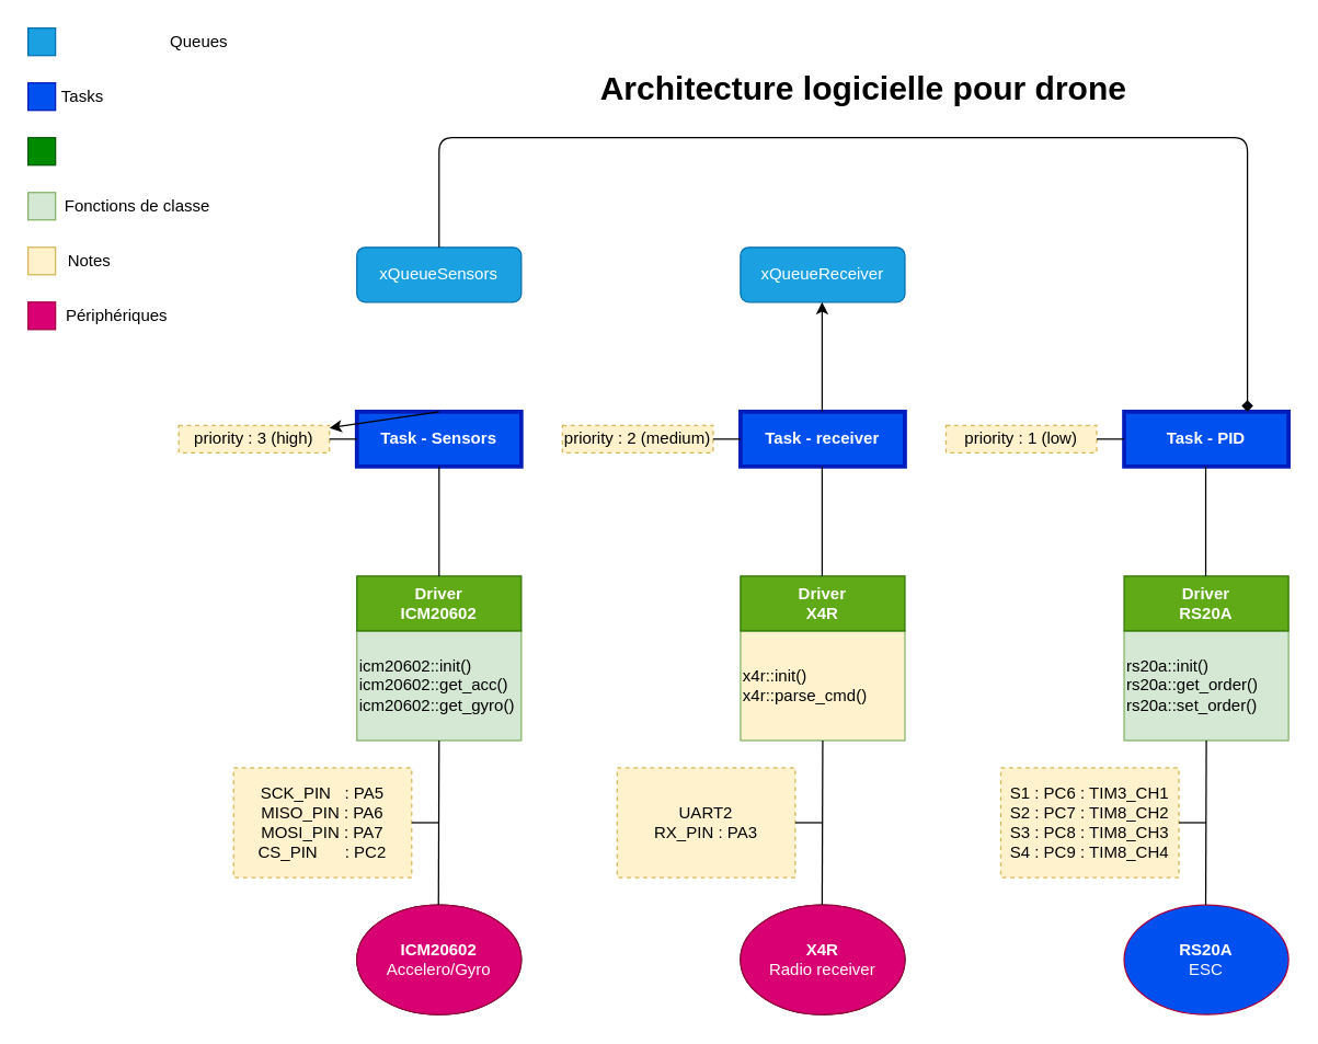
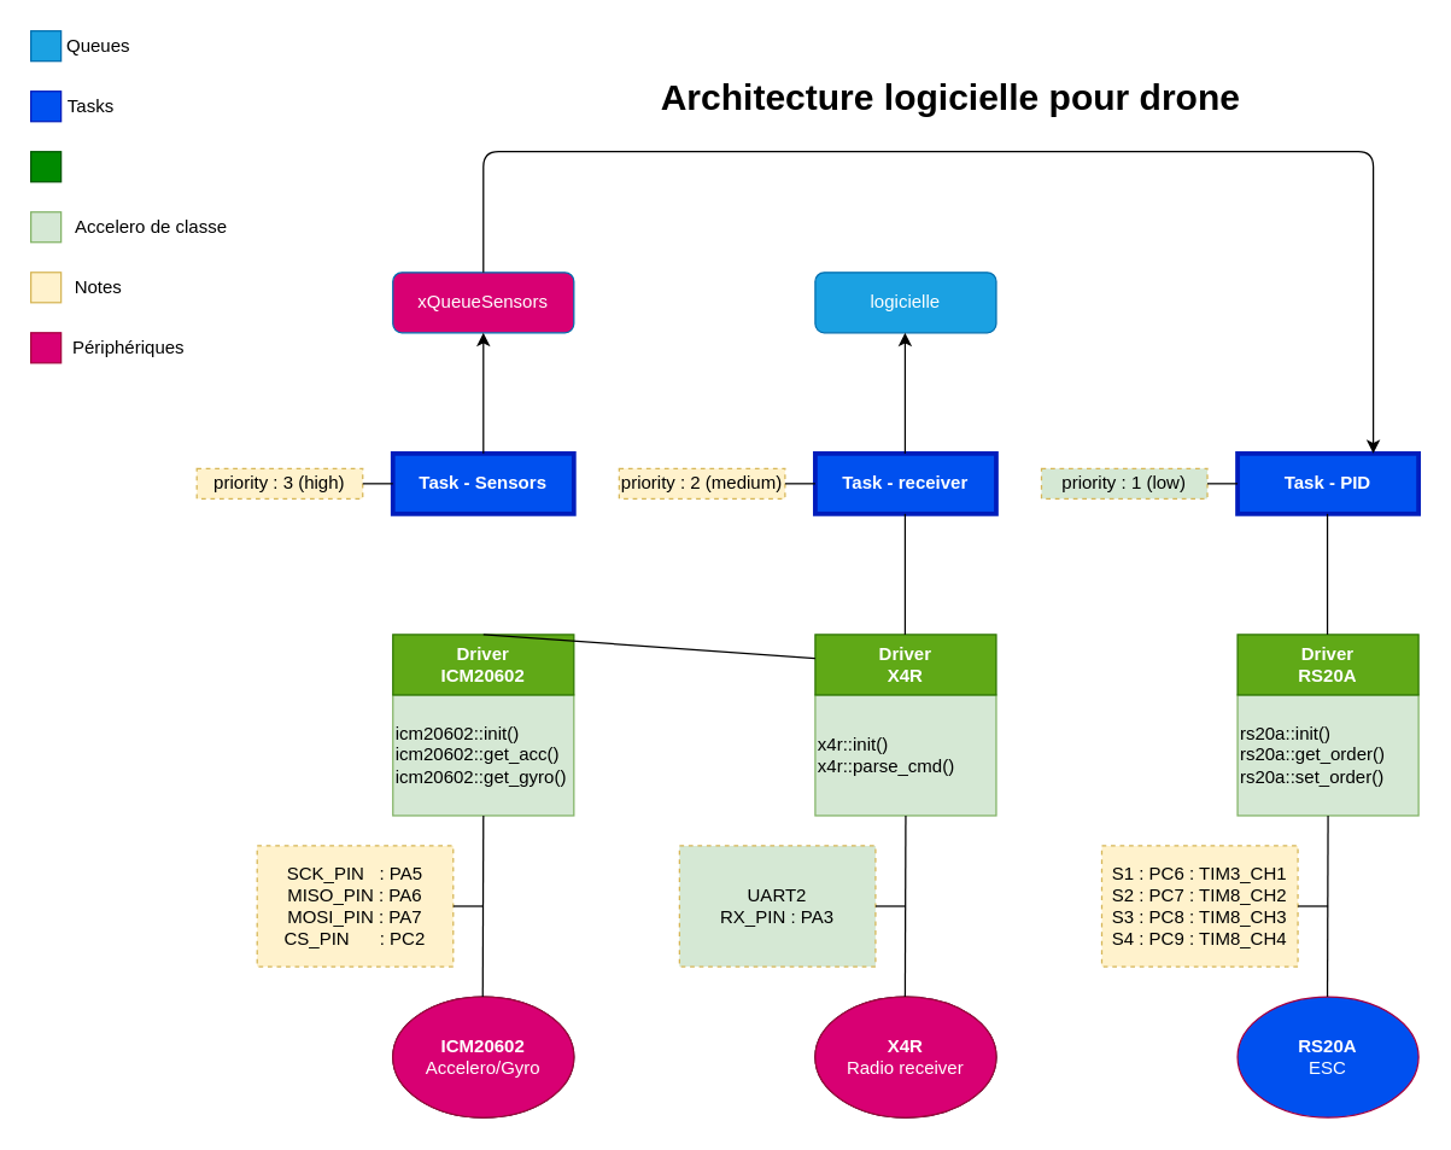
- <mxCell id="34" value="Queues" style="text;html=1;strokeColor=none;fillColor=none;align=center;verticalAlign=middle;whiteSpace=wrap;rounded=0;" vertex="1" parent="1"><mxGeometry x="120" y="20" width="50" height="20" as="geometry" /></mxCell>
+ <mxCell id="34" value="Queues" style="text;html=1;strokeColor=none;fillColor=none;align=center;verticalAlign=middle;whiteSpace=wrap;rounded=0;" vertex="1" parent="1"><mxGeometry x="40" y="20" width="50" height="20" as="geometry" /></mxCell>
- <mxCell id="39" value="Fonctions de classe" style="text;html=1;strokeColor=none;fillColor=none;align=center;verticalAlign=middle;whiteSpace=wrap;rounded=0;" vertex="1" parent="1"><mxGeometry x="40" y="140" width="120" height="20" as="geometry" /></mxCell>
+ <mxCell id="39" value="Accelero de classe" style="text;html=1;strokeColor=none;fillColor=none;align=center;verticalAlign=middle;whiteSpace=wrap;rounded=0;" vertex="1" parent="1"><mxGeometry x="40" y="140" width="120" height="20" as="geometry" /></mxCell>
- <mxCell id="26" value="xQueueSensors" style="rounded=1;whiteSpace=wrap;html=1;strokeWidth=1;fillColor=#1ba1e2;strokeColor=#006EAF;fontColor=#ffffff;" vertex="1" parent="1"><mxGeometry x="260" y="180" width="120" height="40" as="geometry" /></mxCell>
+ <mxCell id="26" value="xQueueSensors" style="rounded=1;whiteSpace=wrap;html=1;strokeWidth=1;fillColor=#d80073;strokeColor=#006EAF;fontColor=#ffffff;" vertex="1" parent="1"><mxGeometry x="260" y="180" width="120" height="40" as="geometry" /></mxCell>
- <mxCell id="27" value="xQueueReceiver" style="rounded=1;whiteSpace=wrap;html=1;strokeWidth=1;fillColor=#1ba1e2;strokeColor=#006EAF;fontColor=#ffffff;" vertex="1" parent="1"><mxGeometry x="540" y="180" width="120" height="40" as="geometry" /></mxCell>
+ <mxCell id="27" value="logicielle" style="rounded=1;whiteSpace=wrap;html=1;strokeWidth=1;fillColor=#1ba1e2;strokeColor=#006EAF;fontColor=#ffffff;" vertex="1" parent="1"><mxGeometry x="540" y="180" width="120" height="40" as="geometry" /></mxCell>
- <mxCell id="30" value="" style="endArrow=diamond;html=1;exitX=0.5;exitY=0;exitDx=0;exitDy=0;entryX=0.75;entryY=0;entryDx=0;entryDy=0;" edge="1" parent="1" source="26" target="19"><mxGeometry width="50" height="50" relative="1" as="geometry"><mxPoint x="340" y="160" as="sourcePoint" /><mxPoint x="390" y="110" as="targetPoint" /><Array as="points"><mxPoint x="320" y="100" /><mxPoint x="910" y="100" /></Array></mxGeometry></mxCell>
+ <mxCell id="30" value="" style="endArrow=classic;html=1;exitX=0.5;exitY=0;exitDx=0;exitDy=0;entryX=0.75;entryY=0;entryDx=0;entryDy=0;" edge="1" parent="1" source="26" target="19"><mxGeometry width="50" height="50" relative="1" as="geometry"><mxPoint x="340" y="160" as="sourcePoint" /><mxPoint x="390" y="110" as="targetPoint" /><Array as="points"><mxPoint x="320" y="100" /><mxPoint x="910" y="100" /></Array></mxGeometry></mxCell>
- <mxCell id="28" value="" style="endArrow=classic;html=1;exitX=0.5;exitY=0;exitDx=0;exitDy=0;" edge="1" parent="1" source="17" target="20"><mxGeometry width="50" height="50" relative="1" as="geometry"><mxPoint x="410" y="280" as="sourcePoint" /><mxPoint x="460" y="230" as="targetPoint" /></mxGeometry></mxCell>
+ <mxCell id="28" value="" style="endArrow=classic;html=1;entryX=0.5;entryY=1;entryDx=0;entryDy=0;exitX=0.5;exitY=0;exitDx=0;exitDy=0;" edge="1" parent="1" source="17" target="26"><mxGeometry width="50" height="50" relative="1" as="geometry"><mxPoint x="410" y="280" as="sourcePoint" /><mxPoint x="460" y="230" as="targetPoint" /></mxGeometry></mxCell>
- <mxCell id="24" value="&lt;div&gt;priority : 1 (low)&lt;/div&gt;" style="rounded=0;whiteSpace=wrap;html=1;align=center;dashed=1;fillColor=#fff2cc;strokeColor=#d6b656;" vertex="1" parent="1"><mxGeometry x="690" y="310" width="110" height="20" as="geometry" /></mxCell>
+ <mxCell id="24" value="&lt;div&gt;priority : 1 (low)&lt;/div&gt;" style="rounded=0;whiteSpace=wrap;html=1;align=center;dashed=1;fillColor=#d5e8d4;strokeColor=#d6b656;" vertex="1" parent="1"><mxGeometry x="690" y="310" width="110" height="20" as="geometry" /></mxCell>
- <mxCell id="45" value="" style="endArrow=none;html=1;strokeColor=#000000;entryX=0.5;entryY=1;entryDx=0;entryDy=0;exitX=0.5;exitY=0;exitDx=0;exitDy=0;" edge="1" parent="1" source="6" target="17"><mxGeometry width="50" height="50" relative="1" as="geometry"><mxPoint x="230" y="400" as="sourcePoint" /><mxPoint x="280" y="350" as="targetPoint" /></mxGeometry></mxCell>
+ <mxCell id="45" value="" style="endArrow=none;html=1;strokeColor=#000000;exitX=0.5;exitY=0;exitDx=0;exitDy=0;" edge="1" parent="1" source="6" target="8"><mxGeometry width="50" height="50" relative="1" as="geometry"><mxPoint x="230" y="400" as="sourcePoint" /><mxPoint x="280" y="350" as="targetPoint" /></mxGeometry></mxCell>
- <mxCell id="7" value="x4r::init()&lt;br&gt;x4r::parse_cmd()" style="rounded=0;whiteSpace=wrap;html=1;align=left;fillColor=#fff2cc;strokeColor=#82b366;" parent="1" vertex="1"><mxGeometry x="540" y="460" width="120" height="80" as="geometry" /></mxCell>
+ <mxCell id="7" value="x4r::init()&lt;br&gt;x4r::parse_cmd()" style="rounded=0;whiteSpace=wrap;html=1;align=left;fillColor=#d5e8d4;strokeColor=#82b366;" parent="1" vertex="1"><mxGeometry x="540" y="460" width="120" height="80" as="geometry" /></mxCell>
- <mxCell id="13" value="&lt;div&gt;UART2&lt;/div&gt;&lt;div&gt;RX_PIN : PA3&lt;/div&gt;" style="rounded=0;whiteSpace=wrap;html=1;dashed=1;fillColor=#fff2cc;strokeColor=#d6b656;" vertex="1" parent="1"><mxGeometry x="450" y="560" width="130" height="80" as="geometry" /></mxCell>
+ <mxCell id="13" value="&lt;div&gt;UART2&lt;/div&gt;&lt;div&gt;RX_PIN : PA3&lt;/div&gt;" style="rounded=0;whiteSpace=wrap;html=1;dashed=1;fillColor=#d5e8d4;strokeColor=#d6b656;" vertex="1" parent="1"><mxGeometry x="450" y="560" width="130" height="80" as="geometry" /></mxCell>
